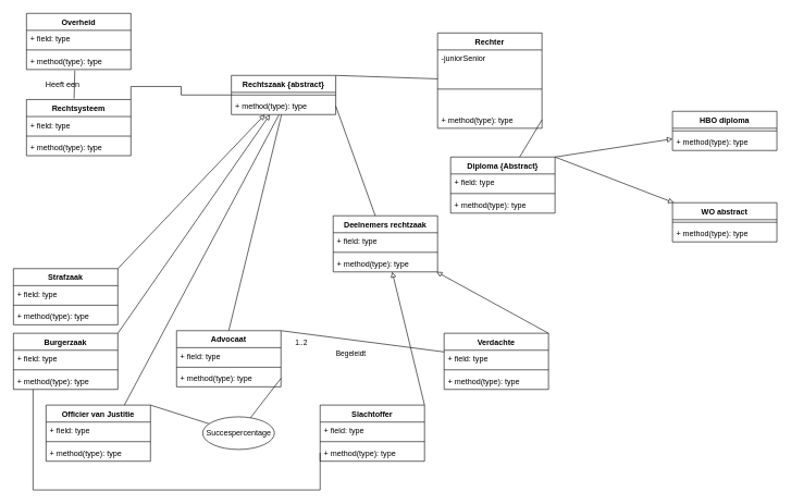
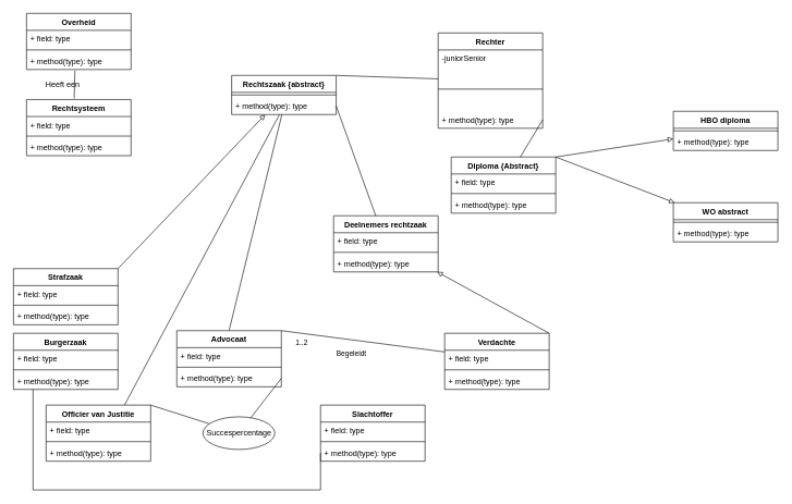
- <mxCell id="2" style="edgeStyle=orthogonalEdgeStyle;rounded=0;orthogonalLoop=1;jettySize=auto;html=1;exitX=1;exitY=0;exitDx=0;exitDy=0;endArrow=none;endFill=0;" edge="1" parent="1" source="3" target="41"><mxGeometry relative="1" as="geometry" /></mxCell>
- <mxCell id="49" style="edgeStyle=none;rounded=0;orthogonalLoop=1;jettySize=auto;html=1;exitX=1;exitY=0;exitDx=0;exitDy=0;startArrow=none;startFill=0;endArrow=block;endFill=0;" edge="1" parent="1" source="50" target="41"><mxGeometry relative="1" as="geometry" /></mxCell>
- <mxCell id="62" style="edgeStyle=none;rounded=0;orthogonalLoop=1;jettySize=auto;html=1;exitX=1;exitY=0;exitDx=0;exitDy=0;startArrow=none;startFill=0;endArrow=block;endFill=0;" edge="1" parent="1" source="63" target="67"><mxGeometry relative="1" as="geometry" /></mxCell>
